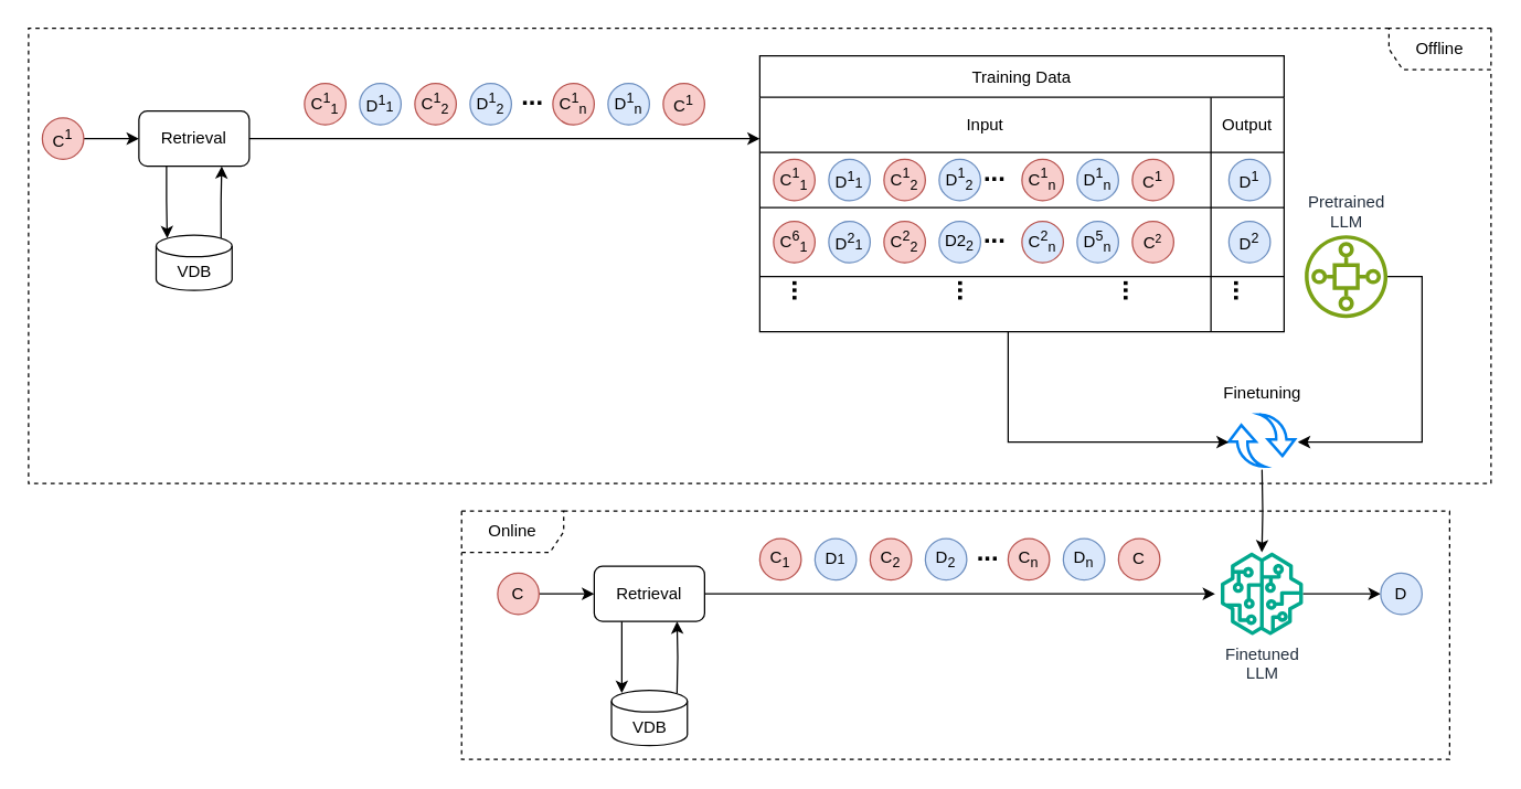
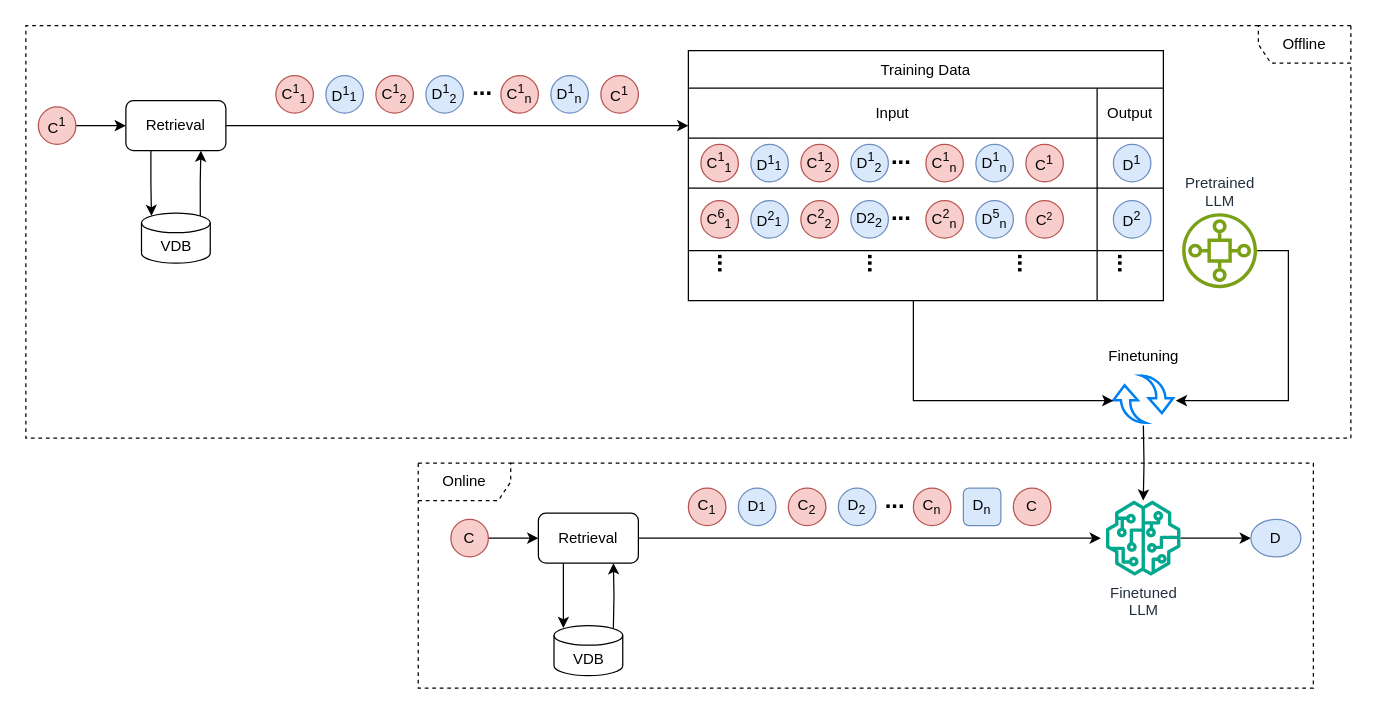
- <mxCell id="73" value="C&lt;sup&gt;2&lt;/sup&gt;&lt;sub&gt;n&lt;/sub&gt;" style="ellipse;whiteSpace=wrap;html=1;aspect=fixed;fillColor=#dae8fc;strokeColor=#b85450;" vertex="1" parent="1"><mxGeometry x="740" y="160" width="30" height="30" as="geometry" /></mxCell>
+ <mxCell id="73" value="C&lt;sup&gt;2&lt;/sup&gt;&lt;sub&gt;n&lt;/sub&gt;" style="ellipse;whiteSpace=wrap;html=1;aspect=fixed;fillColor=#f8cecc;strokeColor=#b85450;" vertex="1" parent="1"><mxGeometry x="740" y="160" width="30" height="30" as="geometry" /></mxCell>
- <mxCell id="56" value="D&lt;sub&gt;n&lt;/sub&gt;" style="ellipse;whiteSpace=wrap;html=1;aspect=fixed;fillColor=#dae8fc;strokeColor=#6c8ebf;" vertex="1" parent="1"><mxGeometry x="770" y="390" width="30" height="30" as="geometry" /></mxCell>
+ <mxCell id="56" value="D&lt;sub&gt;n&lt;/sub&gt;" style="whiteSpace=wrap;html=1;aspect=fixed;fillColor=#dae8fc;strokeColor=#6c8ebf;rounded=1;" vertex="1" parent="1"><mxGeometry x="770" y="390" width="30" height="30" as="geometry" /></mxCell>
- <mxCell id="60" value="D" style="ellipse;whiteSpace=wrap;html=1;aspect=fixed;fillColor=#dae8fc;strokeColor=#6c8ebf;" vertex="1" parent="1"><mxGeometry x="1000" y="415" width="30" height="30" as="geometry" /></mxCell>
+ <mxCell id="60" value="D" style="ellipse;whiteSpace=wrap;html=1;aspect=fixed;fillColor=#dae8fc;strokeColor=#6c8ebf;" vertex="1" parent="1"><mxGeometry x="1000" y="415" width="40" height="30" as="geometry" /></mxCell>
